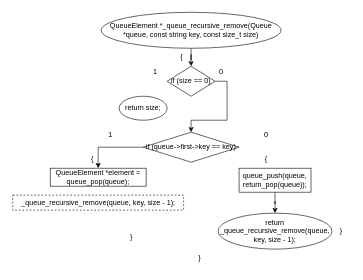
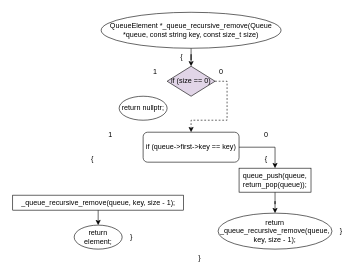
- <mxCell id="5" value="if (size == 0)" style="rhombus;whiteSpace=wrap;html=1;" vertex="1" parent="1"><mxGeometry x="278" y="110" width="80" height="50" as="geometry" /></mxCell>
+ <mxCell id="5" value="if (size == 0)" style="rhombus;whiteSpace=wrap;html=1;fillColor=#e1d5e7;" vertex="1" parent="1"><mxGeometry x="278" y="110" width="80" height="50" as="geometry" /></mxCell>
- <mxCell id="7" value="return size;" style="ellipse;whiteSpace=wrap;html=1;" vertex="1" parent="1"><mxGeometry x="198" y="160" width="80" height="40" as="geometry" /></mxCell>
+ <mxCell id="7" value="return nullptr;" style="ellipse;whiteSpace=wrap;html=1;" vertex="1" parent="1"><mxGeometry x="198" y="160" width="80" height="40" as="geometry" /></mxCell>
- <mxCell id="4" style="edgeStyle=orthogonalEdgeStyle;rounded=0;orthogonalLoop=1;jettySize=auto;html=1;exitX=1;exitY=0.5;exitDx=0;exitDy=0;entryX=0.5;entryY=0;entryDx=0;entryDy=0;" edge="1" parent="1" source="5" target="11"><mxGeometry relative="1" as="geometry"><Array as="points"><mxPoint x="378" y="135" /><mxPoint x="378" y="200" /><mxPoint x="318" y="200" /></Array></mxGeometry></mxCell>
+ <mxCell id="4" style="edgeStyle=orthogonalEdgeStyle;rounded=0;orthogonalLoop=1;jettySize=auto;html=1;exitX=1;exitY=0.5;exitDx=0;exitDy=0;entryX=0.5;entryY=0;entryDx=0;entryDy=0;dashed=1;" edge="1" parent="1" source="5" target="11"><mxGeometry relative="1" as="geometry"><Array as="points"><mxPoint x="378" y="135" /><mxPoint x="378" y="200" /><mxPoint x="318" y="200" /></Array></mxGeometry></mxCell>
- <mxCell id="9" style="edgeStyle=orthogonalEdgeStyle;rounded=0;orthogonalLoop=1;jettySize=auto;html=1;exitX=0;exitY=0.5;exitDx=0;exitDy=0;entryX=0.5;entryY=0;entryDx=0;entryDy=0;" edge="1" parent="1" source="11" target="14"><mxGeometry relative="1" as="geometry" /></mxCell>
- <mxCell id="11" value="if (queue-&amp;gt;first-&amp;gt;key == key)" style="rhombus;whiteSpace=wrap;html=1;" vertex="1" parent="1"><mxGeometry x="238" y="220" width="160" height="50" as="geometry" /></mxCell>
+ <mxCell id="11" value="if (queue-&amp;gt;first-&amp;gt;key == key)" style="whiteSpace=wrap;html=1;rounded=1;" vertex="1" parent="1"><mxGeometry x="238" y="220" width="160" height="50" as="geometry" /></mxCell>
+ <mxCell id="10" style="edgeStyle=orthogonalEdgeStyle;rounded=0;orthogonalLoop=1;jettySize=auto;html=1;exitX=1;exitY=0.5;exitDx=0;exitDy=0;entryX=0.5;entryY=0;entryDx=0;entryDy=0;" edge="1" parent="1" source="11" target="21"><mxGeometry relative="1" as="geometry" /></mxCell>
- <mxCell id="14" value="QueueElement *element = queue_pop(queue);" style="whiteSpace=wrap;html=1;" vertex="1" parent="1"><mxGeometry x="83" y="280" width="160" height="30" as="geometry" /></mxCell>
- <mxCell id="16" value="_queue_recursive_remove(queue, key, size - 1);" style="whiteSpace=wrap;html=1;dashed=1;" vertex="1" parent="1"><mxGeometry x="20.5" y="325" width="285" height="25" as="geometry" /></mxCell>
+ <mxCell id="16" value="_queue_recursive_remove(queue, key, size - 1);" style="whiteSpace=wrap;html=1;" vertex="1" parent="1"><mxGeometry x="20.5" y="325" width="285" height="25" as="geometry" /></mxCell>
+ <mxCell id="15" style="edgeStyle=orthogonalEdgeStyle;rounded=0;orthogonalLoop=1;jettySize=auto;html=1;exitX=0.5;exitY=1;exitDx=0;exitDy=0;entryX=0.5;entryY=0;entryDx=0;entryDy=0;" edge="1" parent="1" source="16" target="12"><mxGeometry relative="1" as="geometry" /></mxCell>
+ <mxCell id="12" value="return element;" style="ellipse;whiteSpace=wrap;html=1;" vertex="1" parent="1"><mxGeometry x="123" y="375" width="80" height="40" as="geometry" /></mxCell>
